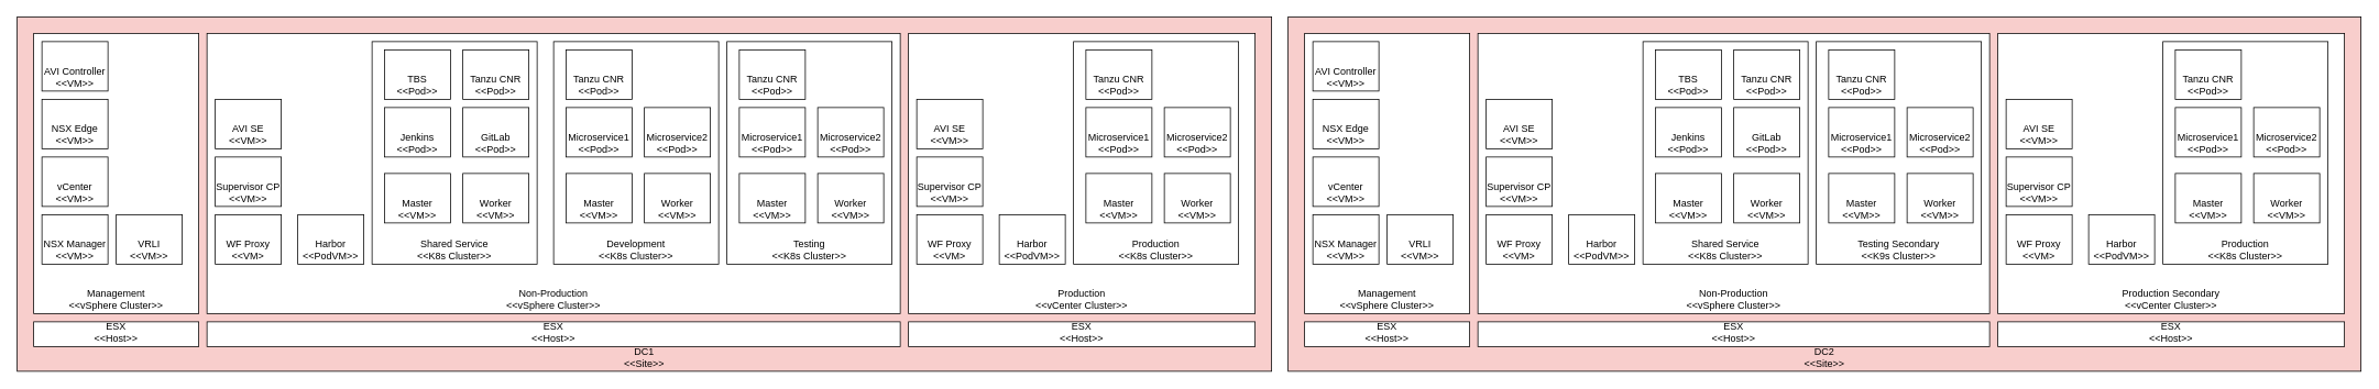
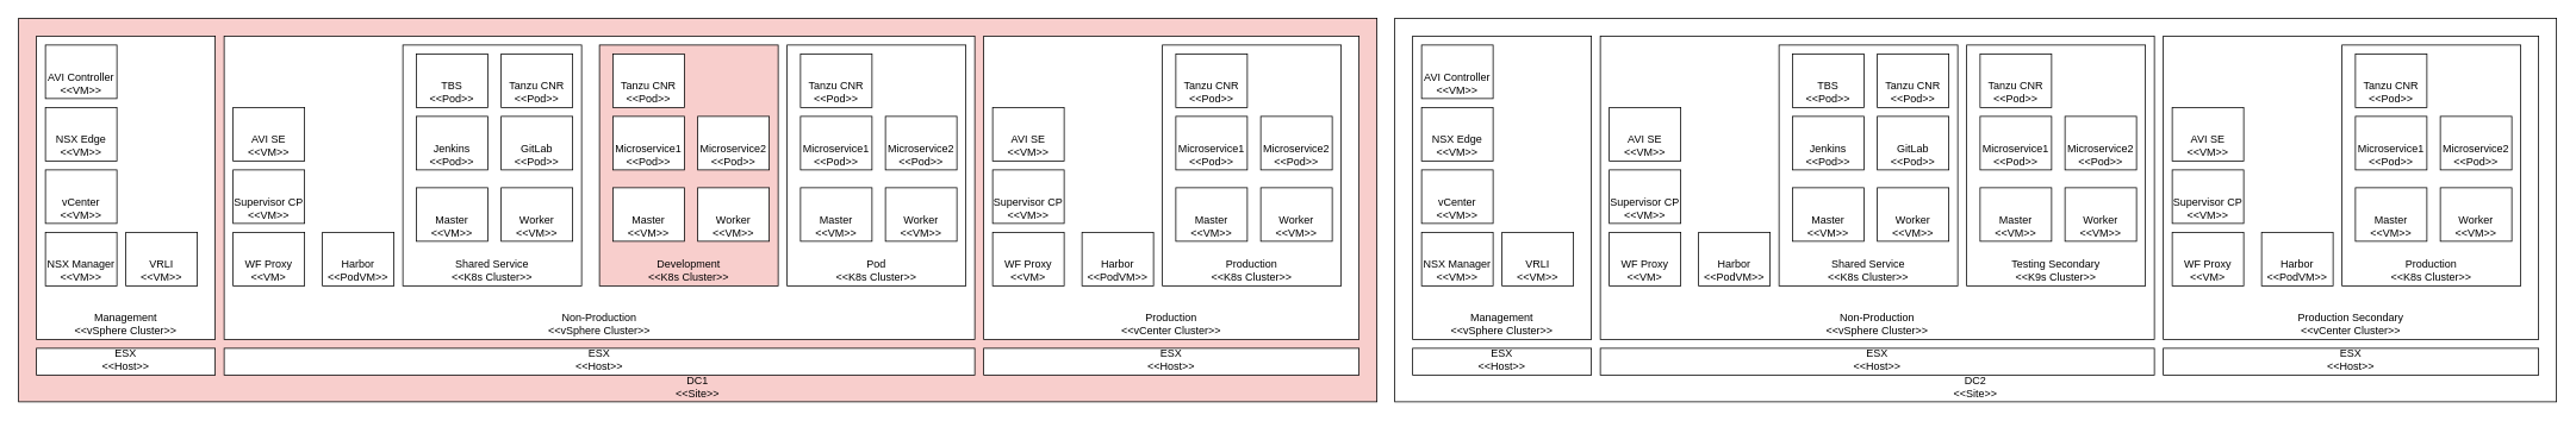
- <mxCell id="21" value="Development&lt;br&gt;&amp;lt;&amp;lt;K8s Cluster&amp;gt;&amp;gt;" style="rounded=0;whiteSpace=wrap;html=1;verticalAlign=bottom;" vertex="1" parent="1"><mxGeometry x="670" y="50" width="200" height="270" as="geometry" /></mxCell>
+ <mxCell id="21" value="Development&lt;br&gt;&amp;lt;&amp;lt;K8s Cluster&amp;gt;&amp;gt;" style="rounded=0;whiteSpace=wrap;html=1;verticalAlign=bottom;fillColor=#f8cecc;" vertex="1" parent="1"><mxGeometry x="670" y="50" width="200" height="270" as="geometry" /></mxCell>
- <mxCell id="41" value="Testing&lt;br&gt;&amp;lt;&amp;lt;K8s Cluster&amp;gt;&amp;gt;" style="rounded=0;whiteSpace=wrap;html=1;verticalAlign=bottom;" vertex="1" parent="1"><mxGeometry x="880" y="50" width="200" height="270" as="geometry" /></mxCell>
+ <mxCell id="41" value="Pod&lt;br&gt;&amp;lt;&amp;lt;K8s Cluster&amp;gt;&amp;gt;" style="rounded=0;whiteSpace=wrap;html=1;verticalAlign=bottom;" vertex="1" parent="1"><mxGeometry x="880" y="50" width="200" height="270" as="geometry" /></mxCell>
- <mxCell id="47" value="DC2&lt;br&gt;&amp;lt;&amp;lt;Site&amp;gt;&amp;gt;" style="rounded=0;whiteSpace=wrap;html=1;verticalAlign=bottom;fillColor=#f8cecc;" vertex="1" parent="1"><mxGeometry x="1560" y="20" width="1300" height="430" as="geometry" /></mxCell>
+ <mxCell id="47" value="DC2&lt;br&gt;&amp;lt;&amp;lt;Site&amp;gt;&amp;gt;" style="rounded=0;whiteSpace=wrap;html=1;verticalAlign=bottom;" vertex="1" parent="1"><mxGeometry x="1560" y="20" width="1300" height="430" as="geometry" /></mxCell>
